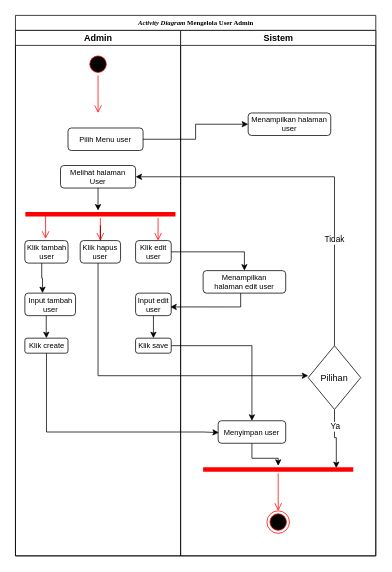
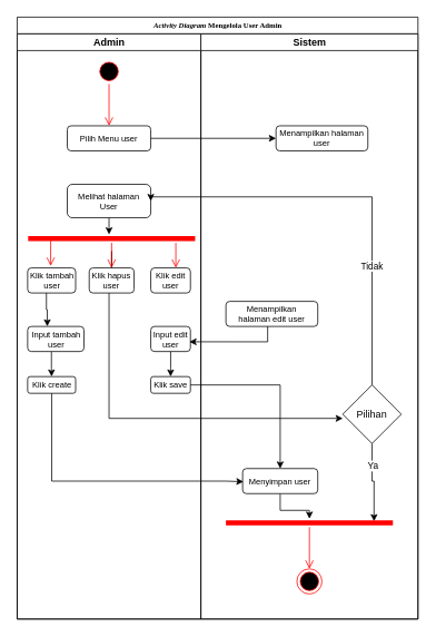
- <mxCell id="4" value="&lt;font style=&quot;font-size: 10px;&quot;&gt;Pilih Menu user&lt;/font&gt;" style="rounded=1;whiteSpace=wrap;html=1;fontSize=10;" parent="3" vertex="1"><mxGeometry x="70" y="130" width="100" height="30" as="geometry" /></mxCell>
+ <mxCell id="4" value="&lt;font style=&quot;font-size: 10px;&quot;&gt;Pilih Menu user&lt;/font&gt;" style="rounded=1;whiteSpace=wrap;html=1;fontSize=10;" parent="3" vertex="1"><mxGeometry x="60" y="110" width="100" height="30" as="geometry" /></mxCell>
- <mxCell id="6" value="&lt;div style=&quot;font-size: 10px;&quot;&gt;&lt;font style=&quot;font-size: 10px;&quot;&gt;Melihat halaman&lt;/font&gt;&lt;/div&gt;&lt;div style=&quot;font-size: 10px;&quot;&gt;&lt;font style=&quot;font-size: 10px;&quot;&gt;User&lt;/font&gt;&lt;/div&gt;" style="rounded=1;whiteSpace=wrap;html=1;fontSize=10;" parent="3" vertex="1"><mxGeometry x="60" y="180" width="100" height="30" as="geometry" /></mxCell>
+ <mxCell id="6" value="&lt;div style=&quot;font-size: 10px;&quot;&gt;&lt;font style=&quot;font-size: 10px;&quot;&gt;Melihat halaman&lt;/font&gt;&lt;/div&gt;&lt;div style=&quot;font-size: 10px;&quot;&gt;&lt;font style=&quot;font-size: 10px;&quot;&gt;User&lt;/font&gt;&lt;/div&gt;" style="rounded=1;whiteSpace=wrap;html=1;fontSize=10;" parent="3" vertex="1"><mxGeometry x="60" y="180" width="100" height="40" as="geometry" /></mxCell>
- <mxCell id="37" style="edgeStyle=orthogonalEdgeStyle;rounded=0;orthogonalLoop=1;jettySize=auto;html=1;entryX=0.5;entryY=0;entryDx=0;entryDy=0;" parent="2" source="11" target="28" edge="1"><mxGeometry relative="1" as="geometry"><mxPoint x="380" y="315" as="targetPoint" /></mxGeometry></mxCell>
- <mxCell id="31" value="Pilihan" style="rhombus;whiteSpace=wrap;html=1;" parent="24" vertex="1"><mxGeometry x="170" y="420" width="70" height="85" as="geometry" /></mxCell>
+ <mxCell id="31" value="Pilihan" style="rhombus;whiteSpace=wrap;html=1;" parent="24" vertex="1"><mxGeometry x="170" y="420" width="70" height="70" as="geometry" /></mxCell>
